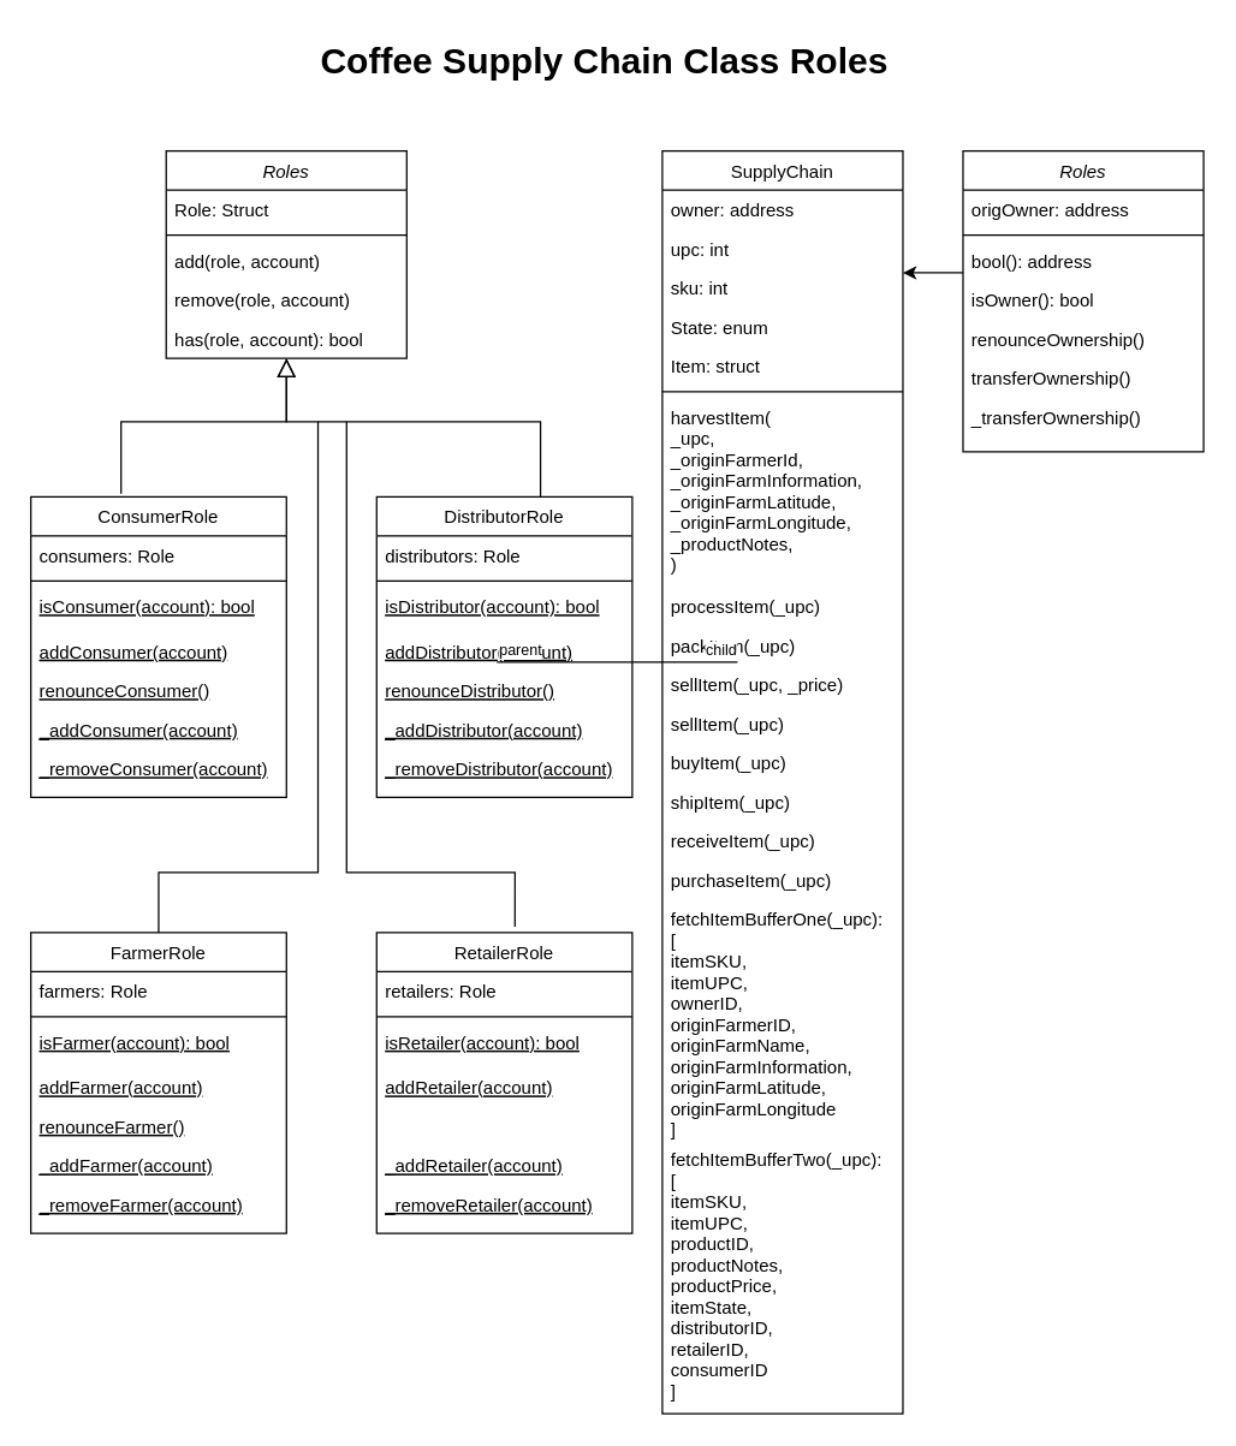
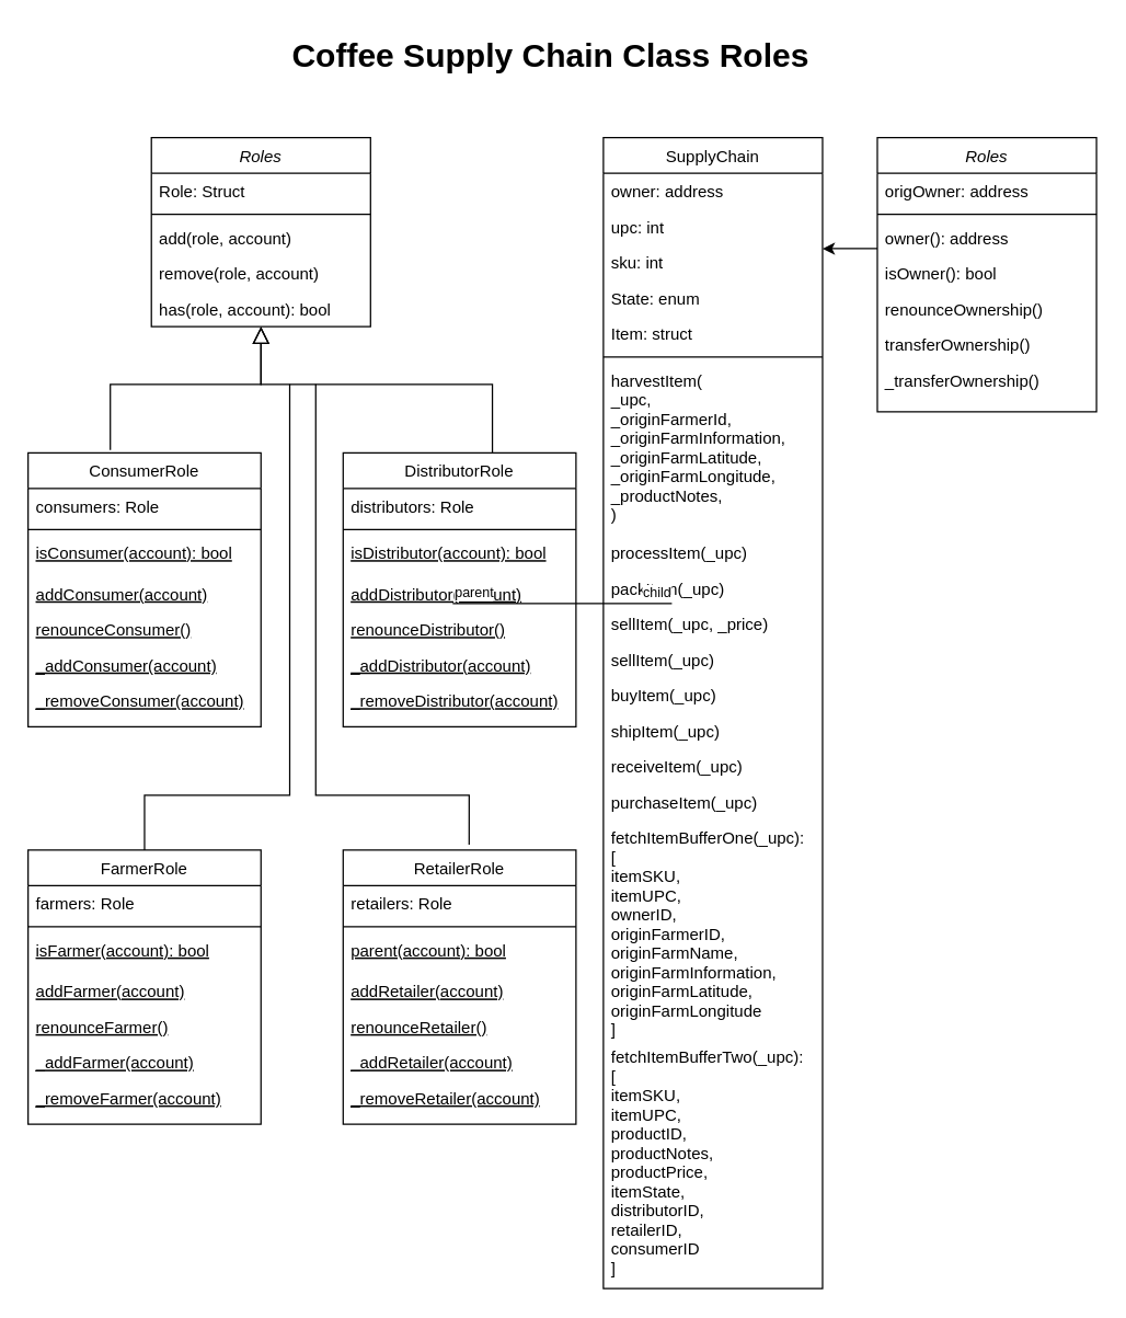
- <mxCell id="36" value="bool(): address" style="text;align=left;verticalAlign=top;spacingLeft=4;spacingRight=4;overflow=hidden;rotatable=0;points=[[0,0.5],[1,0.5]];portConstraint=eastwest;" parent="33" vertex="1"><mxGeometry y="60" width="160" height="26" as="geometry" /></mxCell>
+ <mxCell id="36" value="owner(): address" style="text;align=left;verticalAlign=top;spacingLeft=4;spacingRight=4;overflow=hidden;rotatable=0;points=[[0,0.5],[1,0.5]];portConstraint=eastwest;" parent="33" vertex="1"><mxGeometry y="60" width="160" height="26" as="geometry" /></mxCell>
- <mxCell id="65" value="isRetailer(account): bool" style="text;align=left;verticalAlign=top;spacingLeft=4;spacingRight=4;overflow=hidden;rotatable=0;points=[[0,0.5],[1,0.5]];portConstraint=eastwest;fontStyle=4" parent="62" vertex="1"><mxGeometry y="60" width="170" height="26" as="geometry" /></mxCell>
+ <mxCell id="65" value="parent(account): bool" style="text;align=left;verticalAlign=top;spacingLeft=4;spacingRight=4;overflow=hidden;rotatable=0;points=[[0,0.5],[1,0.5]];portConstraint=eastwest;fontStyle=4" parent="62" vertex="1"><mxGeometry y="60" width="170" height="26" as="geometry" /></mxCell>
+ <mxCell id="67" value="renounceRetailer()" style="text;align=left;verticalAlign=top;spacingLeft=4;spacingRight=4;overflow=hidden;rotatable=0;points=[[0,0.5],[1,0.5]];portConstraint=eastwest;fontStyle=4" parent="1" vertex="1"><mxGeometry x="250" y="736" width="170" height="26" as="geometry" /></mxCell>
